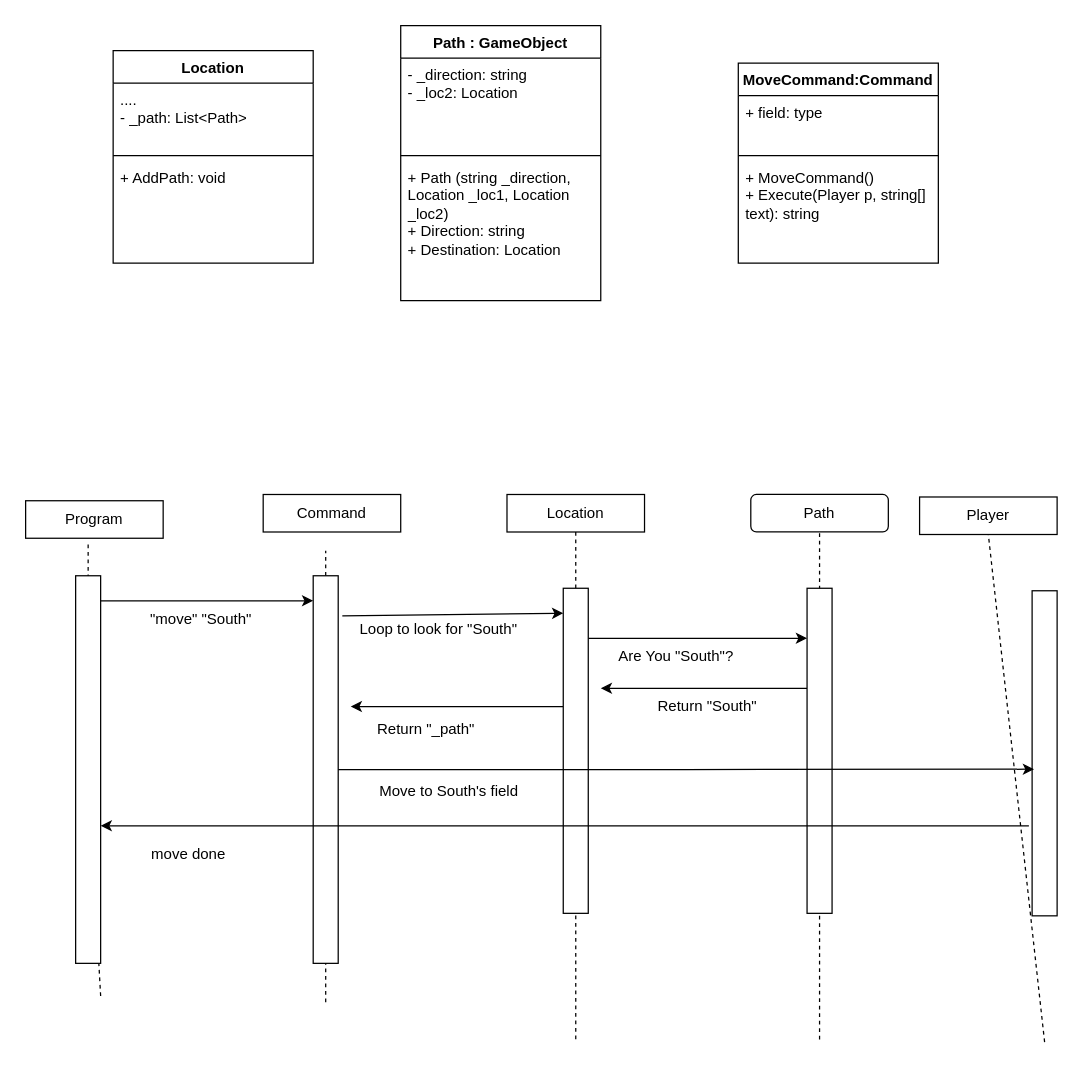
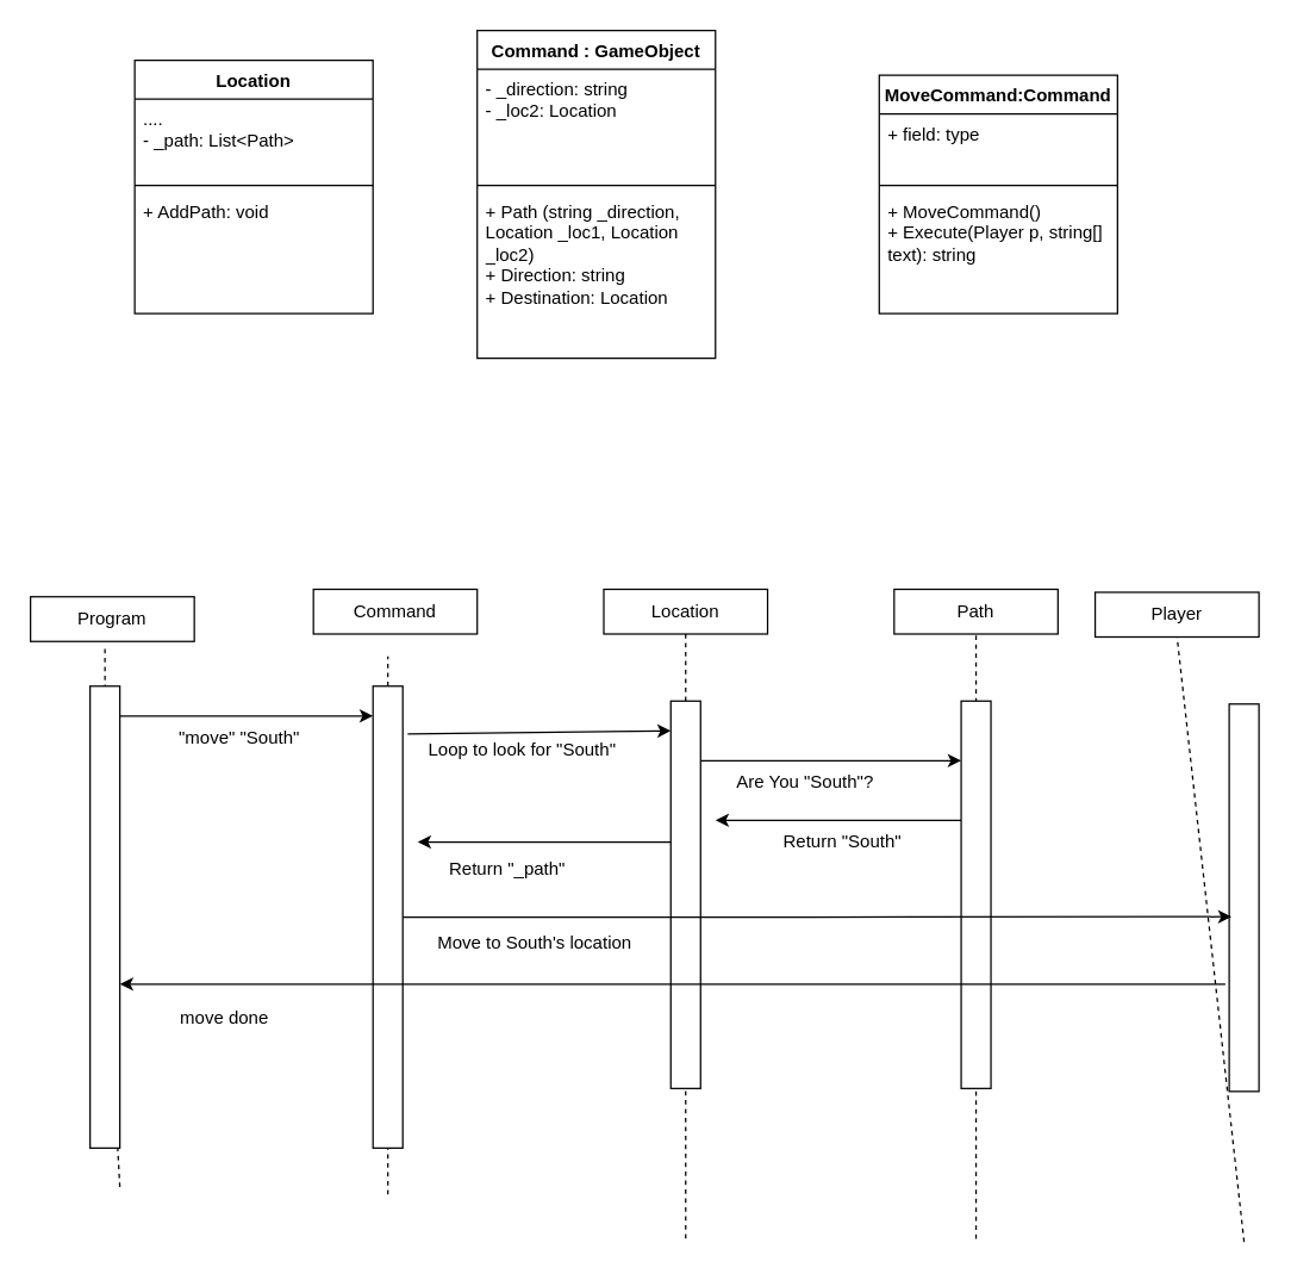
- <mxCell id="2" value="Path : GameObject" style="swimlane;fontStyle=1;align=center;verticalAlign=top;childLayout=stackLayout;horizontal=1;startSize=26;horizontalStack=0;resizeParent=1;resizeParentMax=0;resizeLast=0;collapsible=1;marginBottom=0;whiteSpace=wrap;html=1;" parent="1" vertex="1"><mxGeometry x="320" y="20" width="160" height="220" as="geometry" /></mxCell>
+ <mxCell id="2" value="Command : GameObject" style="swimlane;fontStyle=1;align=center;verticalAlign=top;childLayout=stackLayout;horizontal=1;startSize=26;horizontalStack=0;resizeParent=1;resizeParentMax=0;resizeLast=0;collapsible=1;marginBottom=0;whiteSpace=wrap;html=1;" parent="1" vertex="1"><mxGeometry x="320" y="20" width="160" height="220" as="geometry" /></mxCell>
- <mxCell id="15" value="Path" style="whiteSpace=wrap;html=1;rounded=1;" parent="1" vertex="1"><mxGeometry x="600" y="395" width="110" height="30" as="geometry" /></mxCell>
+ <mxCell id="15" value="Path" style="rounded=0;whiteSpace=wrap;html=1;" parent="1" vertex="1"><mxGeometry x="600" y="395" width="110" height="30" as="geometry" /></mxCell>
- <mxCell id="39" value="Move to South's field&amp;nbsp;" style="text;html=1;align=center;verticalAlign=middle;resizable=0;points=[];autosize=1;strokeColor=none;fillColor=none;" parent="1" vertex="1"><mxGeometry x="280" y="618" width="160" height="30" as="geometry" /></mxCell>
+ <mxCell id="39" value="Move to South's location&amp;nbsp;" style="text;html=1;align=center;verticalAlign=middle;resizable=0;points=[];autosize=1;strokeColor=none;fillColor=none;" parent="1" vertex="1"><mxGeometry x="280" y="618" width="160" height="30" as="geometry" /></mxCell>
